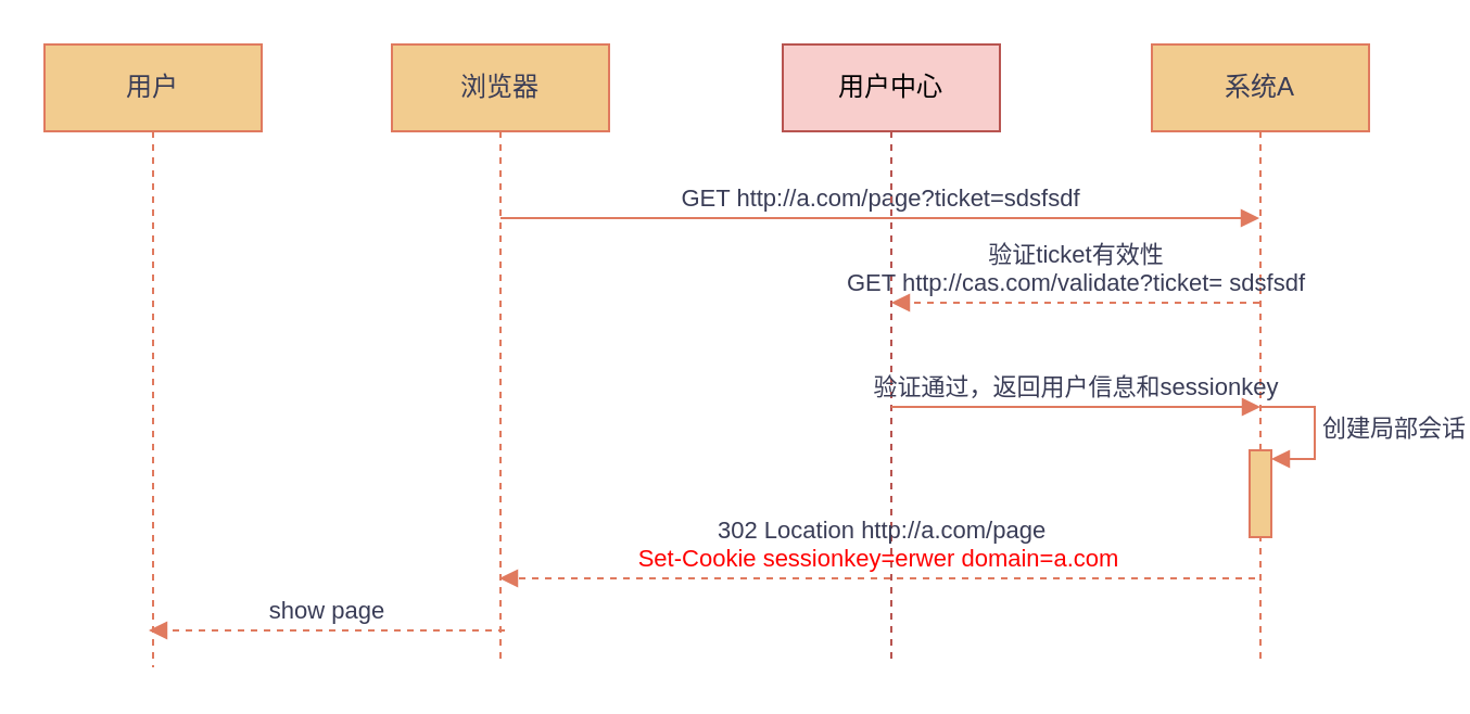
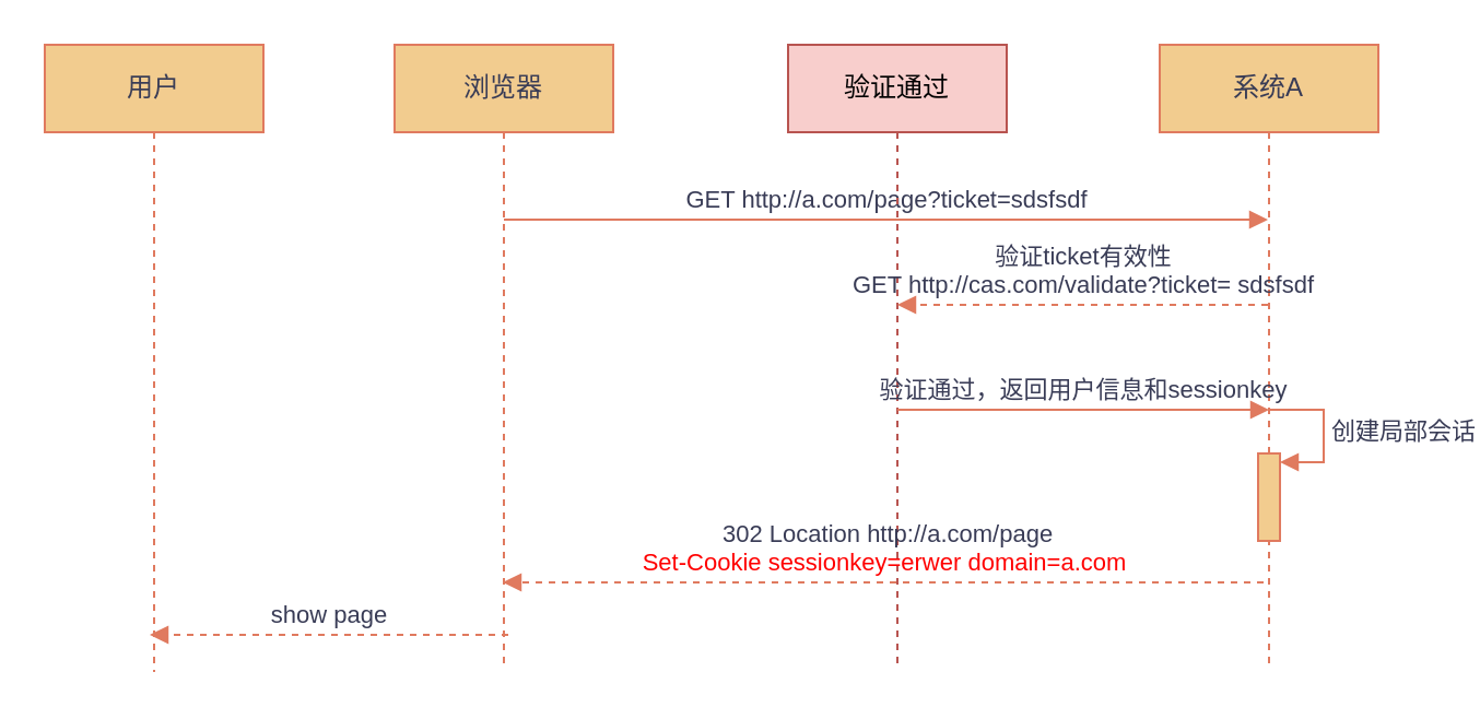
- <mxCell id="5" value="用户中心" style="shape=umlLifeline;perimeter=lifelinePerimeter;whiteSpace=wrap;html=1;container=1;collapsible=0;recursiveResize=0;outlineConnect=0;fillColor=#f8cecc;strokeColor=#b85450;labelBackgroundColor=none;" parent="1" vertex="1"><mxGeometry x="360" y="20" width="100" height="285" as="geometry" /></mxCell>
+ <mxCell id="5" value="验证通过" style="shape=umlLifeline;perimeter=lifelinePerimeter;whiteSpace=wrap;html=1;container=1;collapsible=0;recursiveResize=0;outlineConnect=0;fillColor=#f8cecc;strokeColor=#b85450;labelBackgroundColor=none;" parent="1" vertex="1"><mxGeometry x="360" y="20" width="100" height="285" as="geometry" /></mxCell>
